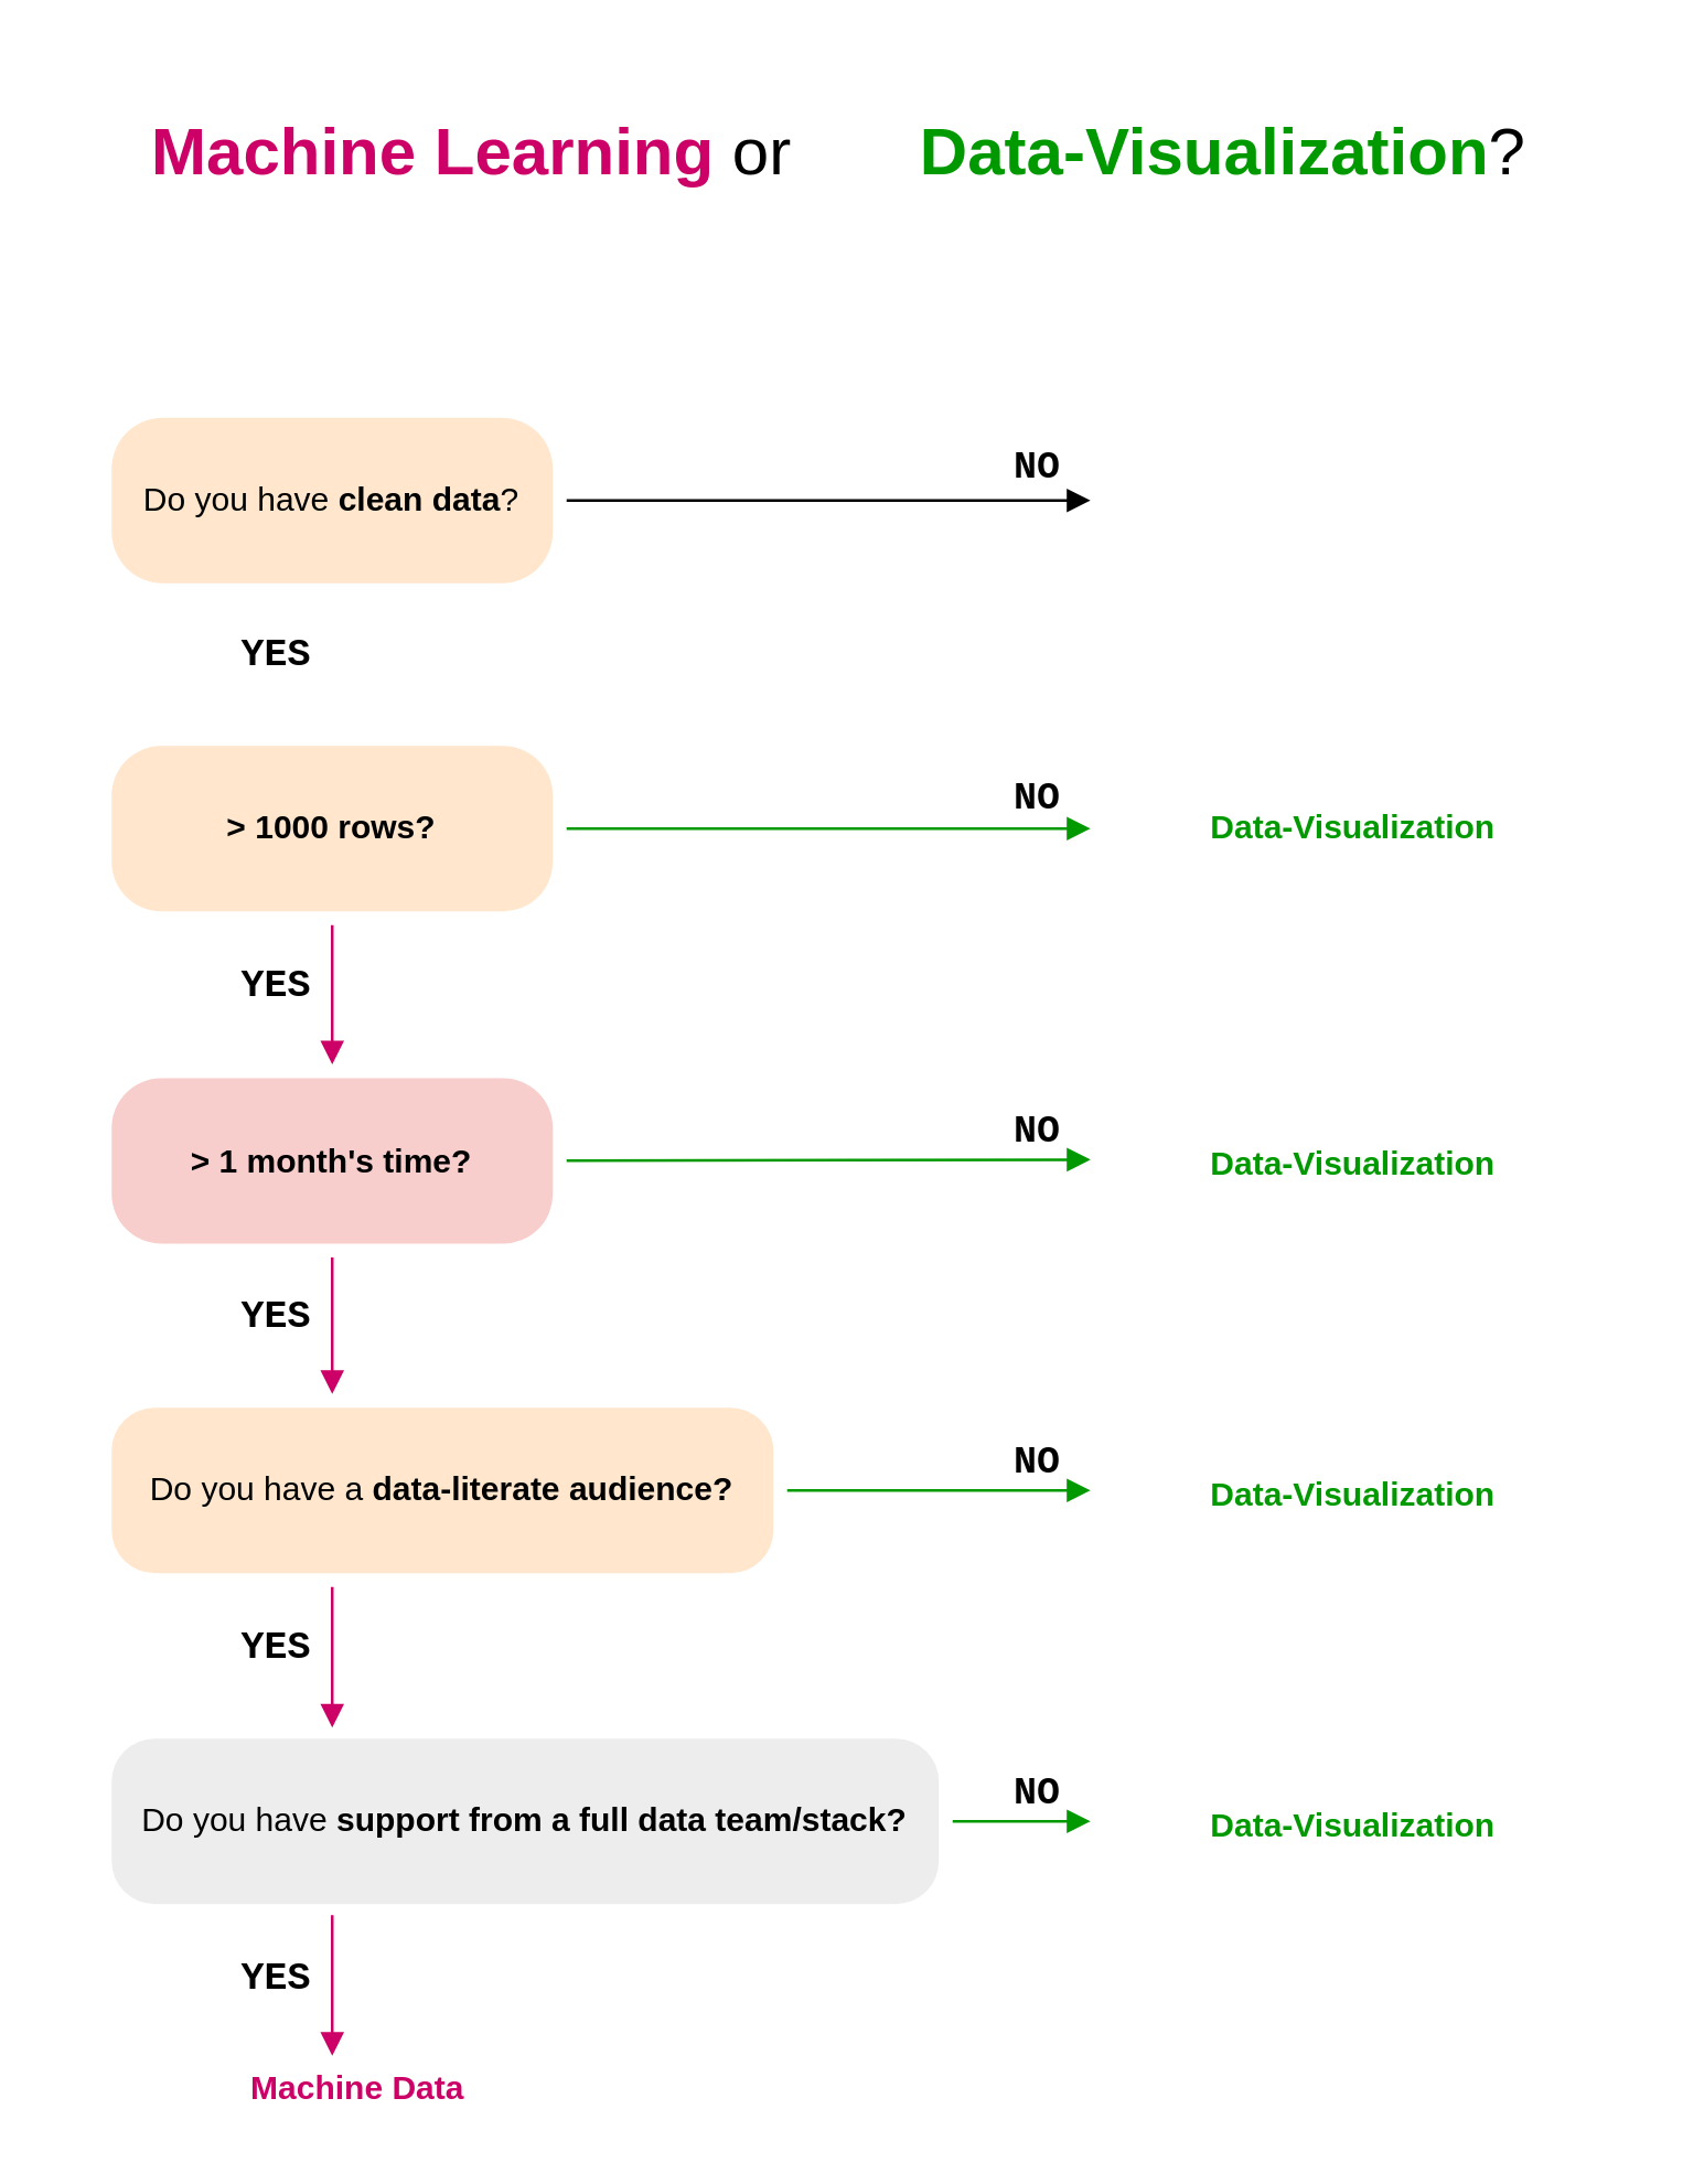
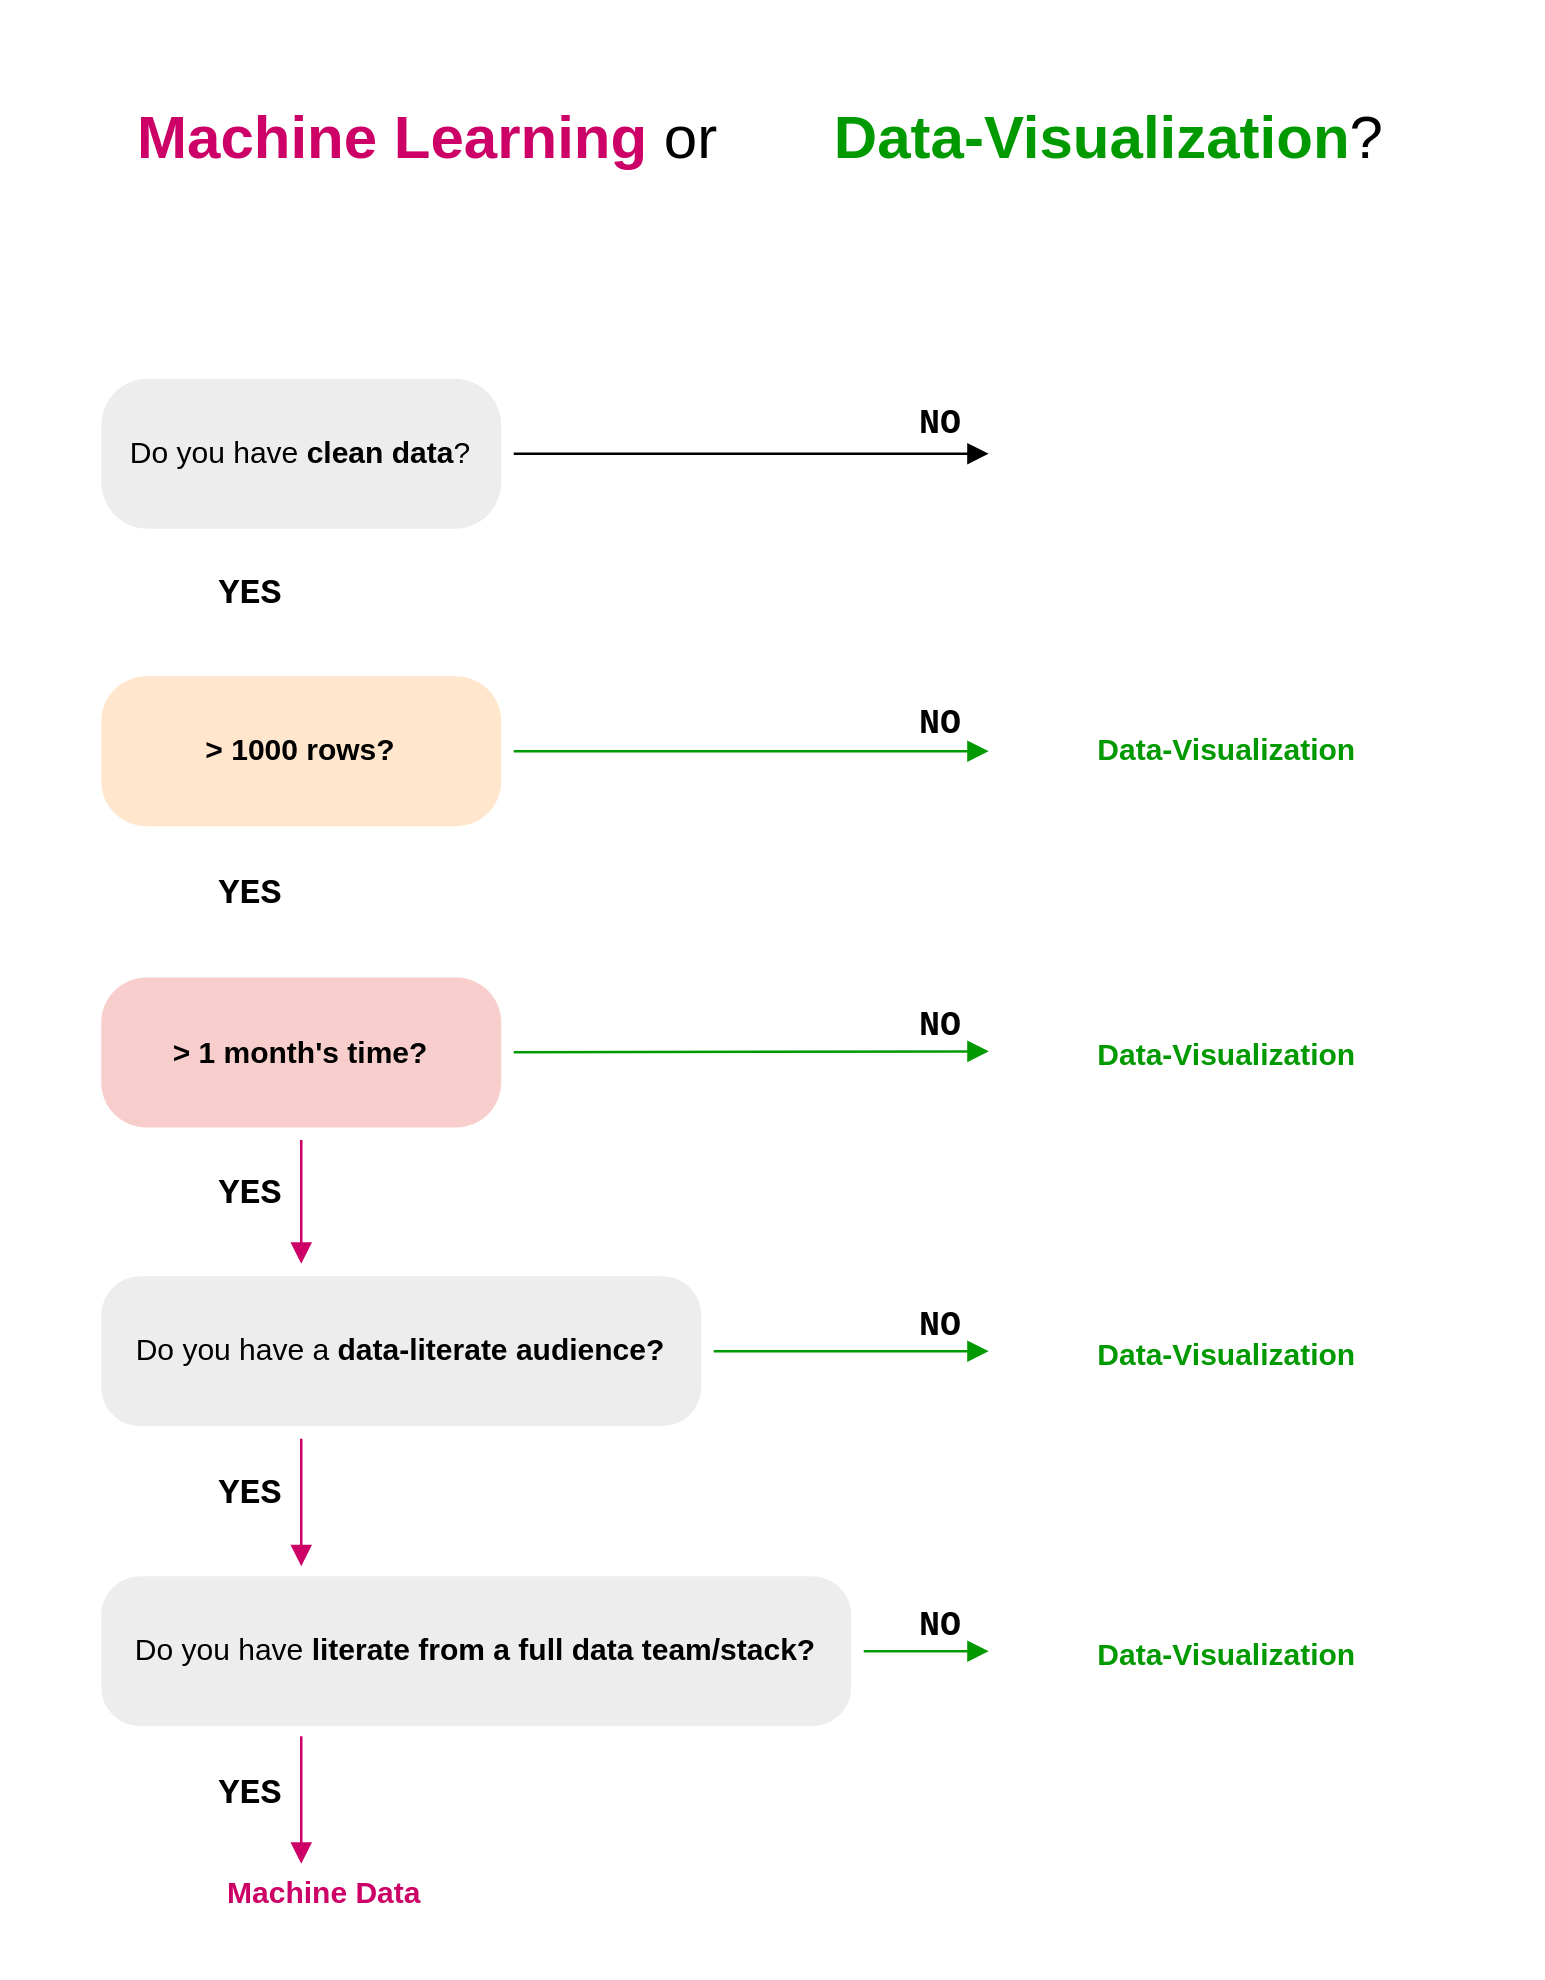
- <mxCell id="4" value="&lt;font&gt;Do you have&lt;b&gt; clean data&lt;/b&gt;?&lt;/font&gt;" style="rounded=1;whiteSpace=wrap;html=1;strokeColor=none;arcSize=31;fillColor=#ffe6cc;" parent="1" vertex="1"><mxGeometry x="40" y="151" width="160" height="60" as="geometry" /></mxCell>
+ <mxCell id="4" value="&lt;font&gt;Do you have&lt;b&gt; clean data&lt;/b&gt;?&lt;/font&gt;" style="rounded=1;whiteSpace=wrap;html=1;strokeColor=none;arcSize=31;fillColor=#EDEDED;" parent="1" vertex="1"><mxGeometry x="40" y="151" width="160" height="60" as="geometry" /></mxCell>
- <mxCell id="5" style="edgeStyle=orthogonalEdgeStyle;rounded=0;orthogonalLoop=1;jettySize=auto;html=1;endArrow=block;endFill=1;sourcePerimeterSpacing=5;targetPerimeterSpacing=5;strokeColor=#CC0066;" edge="1" parent="1" source="7" target="10"><mxGeometry relative="1" as="geometry" /></mxCell>
- <mxCell id="13" value="Do you have a &lt;b&gt;data-literate audience?&lt;/b&gt;" style="rounded=1;whiteSpace=wrap;html=1;strokeColor=none;arcSize=26;fillColor=#ffe6cc;" parent="1" vertex="1"><mxGeometry x="40" y="510" width="240" height="60" as="geometry" /></mxCell>
+ <mxCell id="13" value="Do you have a &lt;b&gt;data-literate audience?&lt;/b&gt;" style="rounded=1;whiteSpace=wrap;html=1;strokeColor=none;arcSize=26;fillColor=#EDEDED;" parent="1" vertex="1"><mxGeometry x="40" y="510" width="240" height="60" as="geometry" /></mxCell>
- <mxCell id="15" value="Do you have &lt;b&gt;support from a full data team/stack?&lt;/b&gt;" style="rounded=1;whiteSpace=wrap;html=1;strokeColor=none;arcSize=26;fillColor=#EDEDED;" parent="1" vertex="1"><mxGeometry x="40" y="630" width="300" height="60" as="geometry" /></mxCell>
+ <mxCell id="15" value="Do you have &lt;b&gt;literate from a full data team/stack?&lt;/b&gt;" style="rounded=1;whiteSpace=wrap;html=1;strokeColor=none;arcSize=26;fillColor=#EDEDED;" parent="1" vertex="1"><mxGeometry x="40" y="630" width="300" height="60" as="geometry" /></mxCell>
